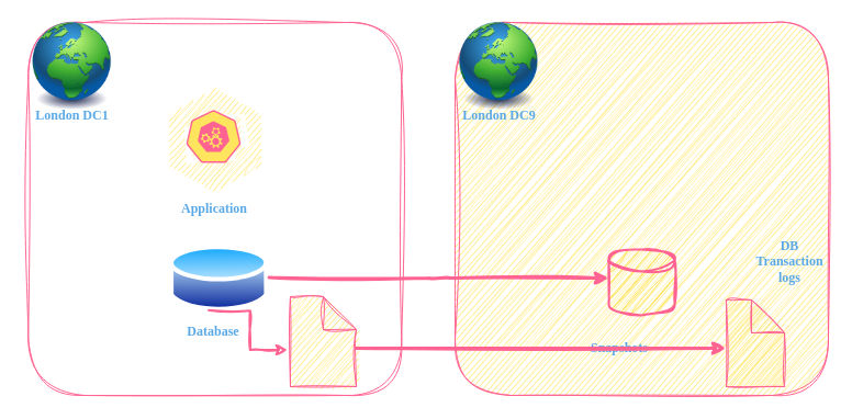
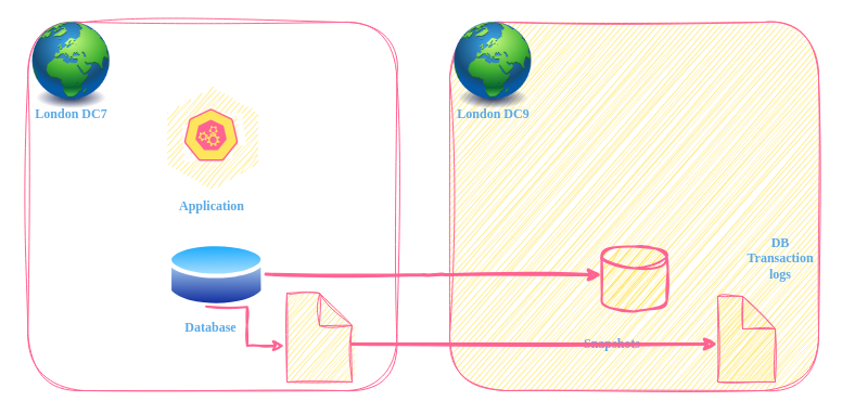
- <mxCell id="4" value="&lt;b&gt;London DC1&lt;/b&gt;" style="text;html=1;align=center;verticalAlign=middle;resizable=0;points=[];autosize=1;strokeColor=none;fillColor=none;comic=1;jiggle=2;fontFamily=Comic Sans MS;sketch=1;curveFitting=1;labelBackgroundColor=none;fontColor=#5AA9E6;rounded=1;" vertex="1" parent="1"><mxGeometry x="20.25" y="90" width="90" height="30" as="geometry" /></mxCell>
+ <mxCell id="4" value="&lt;b&gt;London DC7&lt;/b&gt;" style="text;html=1;align=center;verticalAlign=middle;resizable=0;points=[];autosize=1;strokeColor=none;fillColor=none;comic=1;jiggle=2;fontFamily=Comic Sans MS;sketch=1;curveFitting=1;labelBackgroundColor=none;fontColor=#5AA9E6;rounded=1;" vertex="1" parent="1"><mxGeometry x="20.25" y="90" width="90" height="30" as="geometry" /></mxCell>
